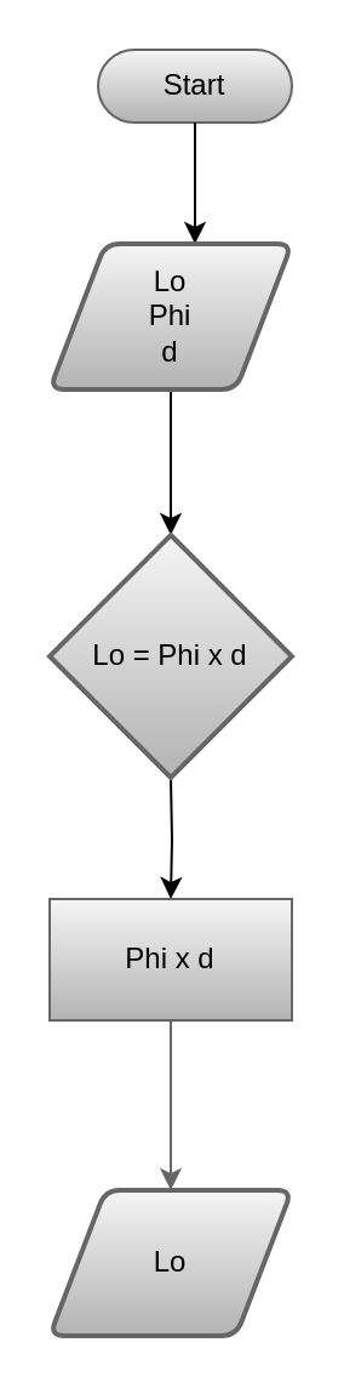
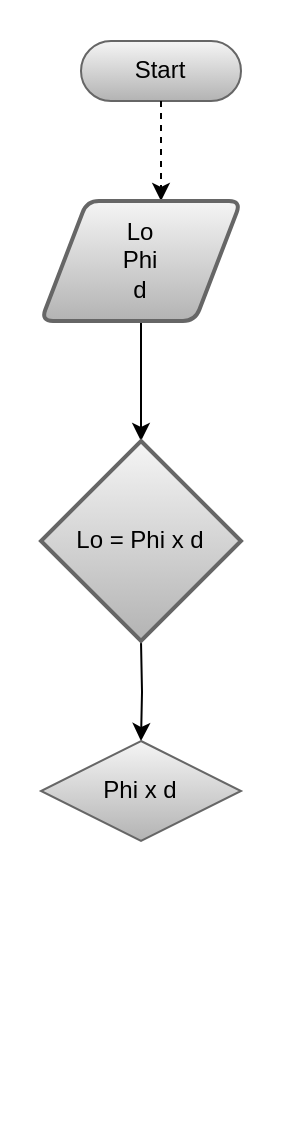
- <mxCell id="3" style="edgeStyle=orthogonalEdgeStyle;rounded=0;orthogonalLoop=1;jettySize=auto;html=1;exitX=0.5;exitY=0.5;exitDx=0;exitDy=15;exitPerimeter=0;entryX=0.6;entryY=0;entryDx=0;entryDy=0;entryPerimeter=0;" edge="1" parent="1" source="2" target="5"><mxGeometry relative="1" as="geometry"><mxPoint x="80" y="120" as="targetPoint" /></mxGeometry></mxCell>
+ <mxCell id="3" style="edgeStyle=orthogonalEdgeStyle;rounded=0;orthogonalLoop=1;jettySize=auto;html=1;exitX=0.5;exitY=0.5;exitDx=0;exitDy=15;exitPerimeter=0;entryX=0.6;entryY=0;entryDx=0;entryDy=0;entryPerimeter=0;dashed=1;" edge="1" parent="1" source="2" target="5"><mxGeometry relative="1" as="geometry"><mxPoint x="80" y="120" as="targetPoint" /></mxGeometry></mxCell>
- <mxCell id="10" value="Phi x d" style="html=1;dashed=0;whiteSpace=wrap;fillColor=#f5f5f5;gradientColor=#b3b3b3;strokeColor=#666666;" vertex="1" parent="1"><mxGeometry x="20" y="370" width="100" height="50" as="geometry" /></mxCell>
+ <mxCell id="10" value="Phi x d" style="rhombus;html=1;dashed=0;whiteSpace=wrap;fillColor=#f5f5f5;gradientColor=#b3b3b3;strokeColor=#666666;" vertex="1" parent="1"><mxGeometry x="20" y="370" width="100" height="50" as="geometry" /></mxCell>
- <mxCell id="9" style="edgeStyle=orthogonalEdgeStyle;rounded=0;orthogonalLoop=1;jettySize=auto;html=1;exitX=0.5;exitY=1;exitDx=0;exitDy=0;entryX=0.5;entryY=0;entryDx=0;entryDy=0;fillColor=#f5f5f5;gradientColor=#b3b3b3;strokeColor=#666666;" edge="1" parent="1" source="10" target="7"><mxGeometry relative="1" as="geometry" /></mxCell>
- <mxCell id="7" value="Lo" style="shape=parallelogram;html=1;strokeWidth=2;perimeter=parallelogramPerimeter;whiteSpace=wrap;rounded=1;arcSize=12;size=0.23;fillColor=#f5f5f5;gradientColor=#b3b3b3;strokeColor=#666666;" vertex="1" parent="1"><mxGeometry x="20" y="490" width="100" height="60" as="geometry" /></mxCell>
